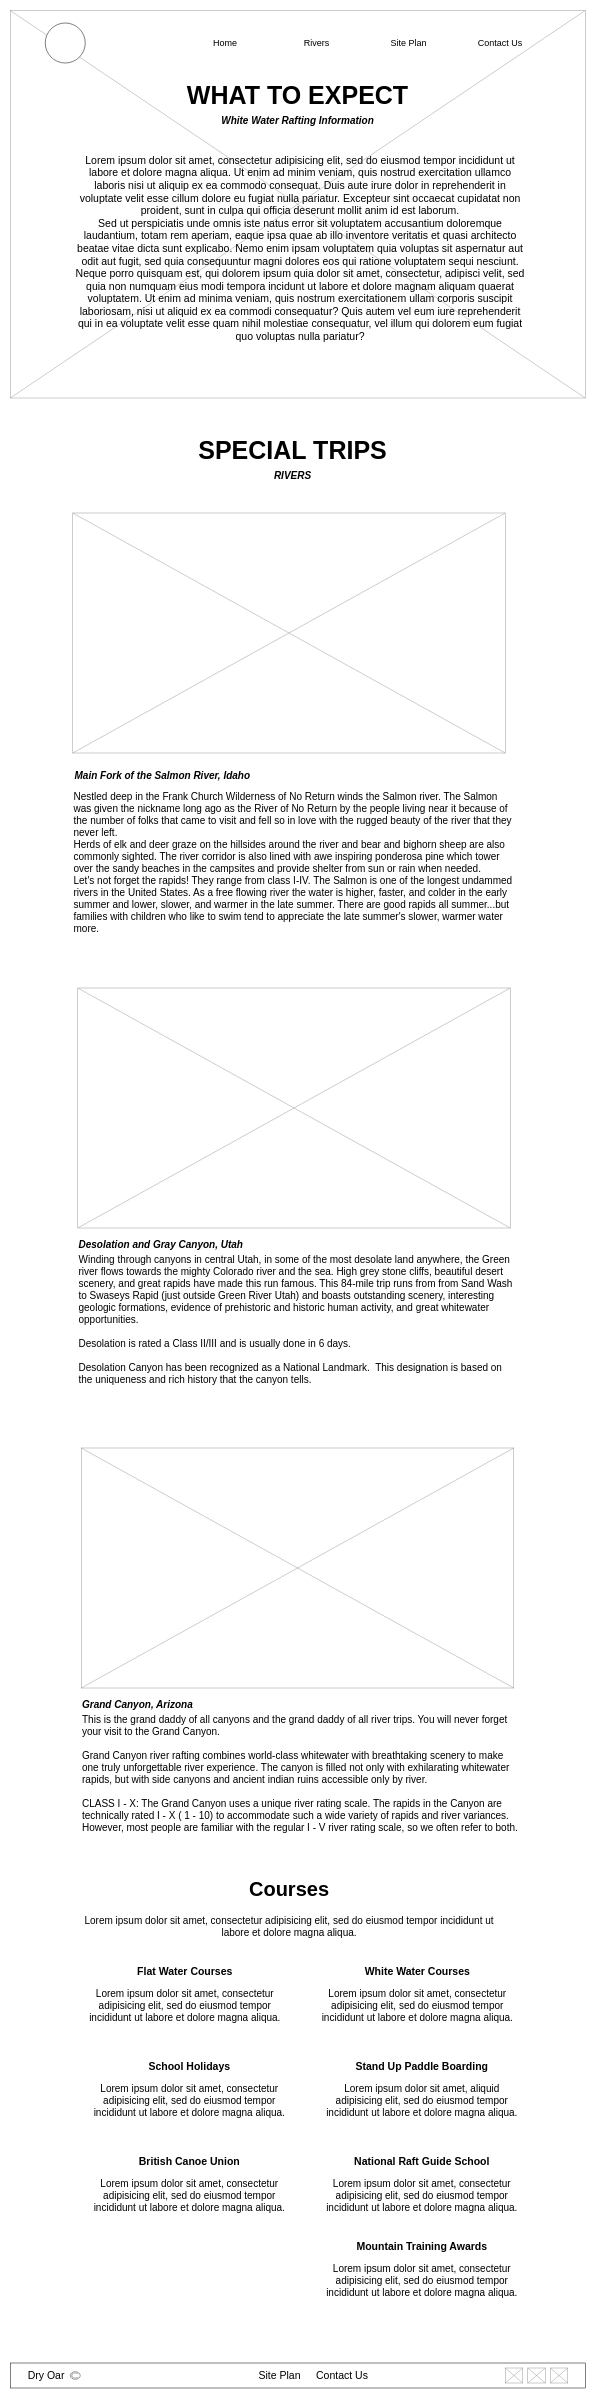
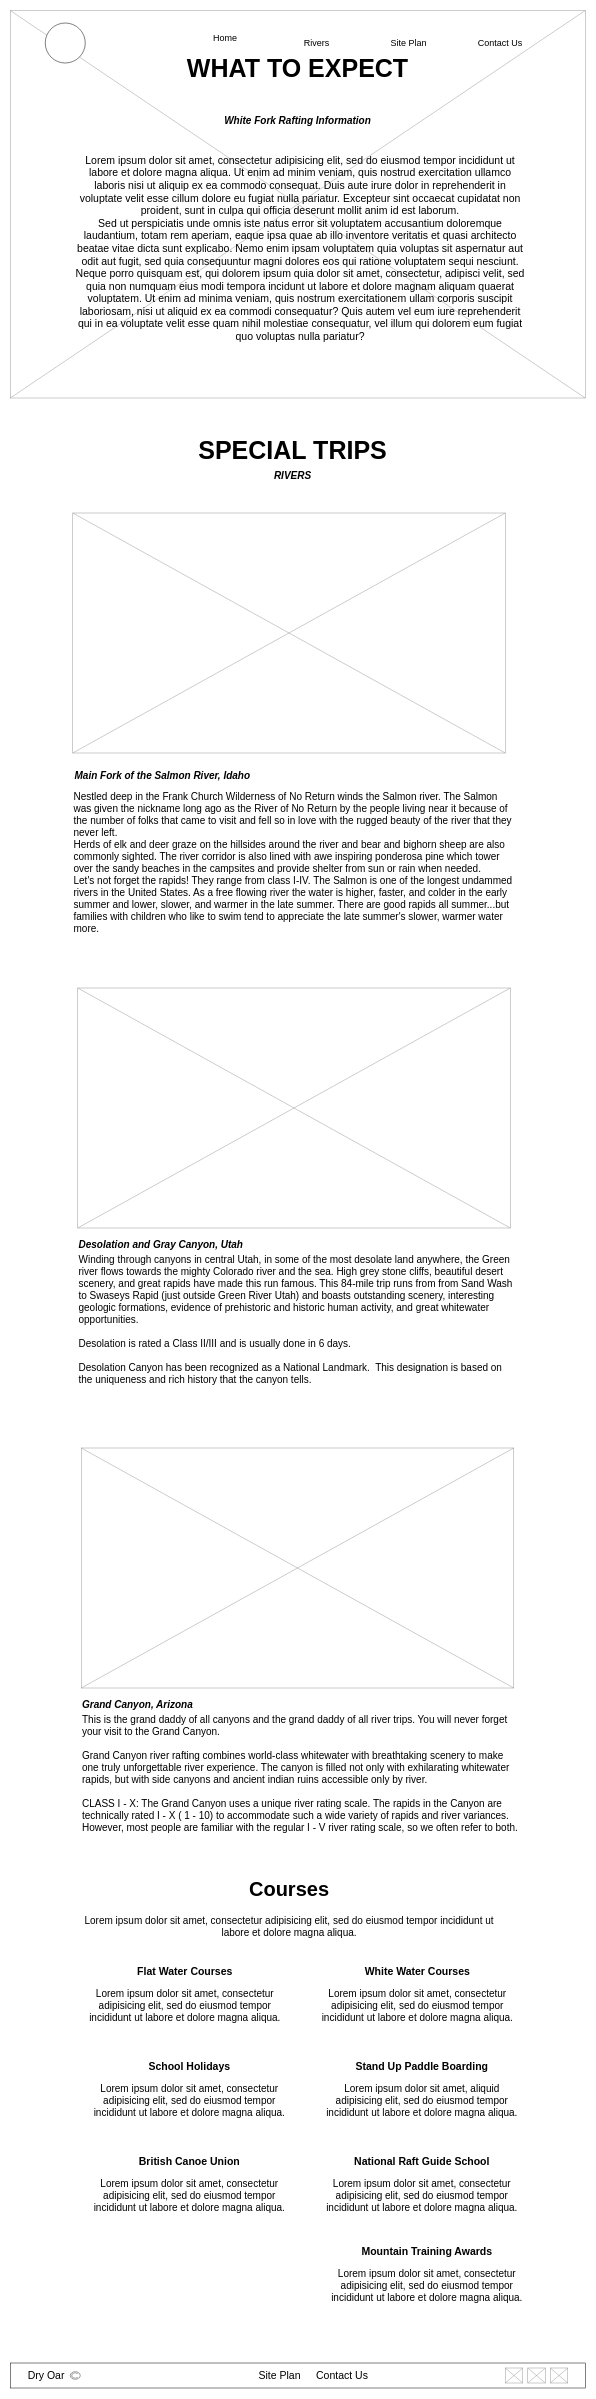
- <mxCell id="4" value="&lt;font style=&quot;font-size: 18px;&quot;&gt;Home&lt;/font&gt;" style="text;html=1;strokeColor=none;fillColor=none;align=center;verticalAlign=middle;whiteSpace=wrap;rounded=0;fontSize=18;" vertex="1" parent="1"><mxGeometry x="420" y="70" width="60" height="30" as="geometry" /></mxCell>
+ <mxCell id="4" value="&lt;font style=&quot;font-size: 18px;&quot;&gt;Home&lt;/font&gt;" style="text;html=1;strokeColor=none;fillColor=none;align=center;verticalAlign=middle;whiteSpace=wrap;rounded=0;fontSize=18;" vertex="1" parent="1"><mxGeometry x="420" y="60" width="60" height="30" as="geometry" /></mxCell>
- <mxCell id="8" value="WHAT TO EXPECT" style="text;html=1;strokeColor=none;fillColor=none;align=center;verticalAlign=middle;whiteSpace=wrap;rounded=0;fontSize=50;fontStyle=1" vertex="1" parent="1"><mxGeometry x="316" y="175" width="558" height="30" as="geometry" /></mxCell>
+ <mxCell id="8" value="WHAT TO EXPECT" style="text;html=1;strokeColor=none;fillColor=none;align=center;verticalAlign=middle;whiteSpace=wrap;rounded=0;fontSize=50;fontStyle=1" vertex="1" parent="1"><mxGeometry x="316" y="120" width="558" height="30" as="geometry" /></mxCell>
- <mxCell id="9" value="White Water Rafting Information" style="text;html=1;strokeColor=none;fillColor=none;align=center;verticalAlign=middle;whiteSpace=wrap;rounded=0;fontSize=20;fontStyle=3" vertex="1" parent="1"><mxGeometry x="405" y="225" width="380" height="30" as="geometry" /></mxCell>
+ <mxCell id="9" value="White Fork Rafting Information" style="text;html=1;strokeColor=none;fillColor=none;align=center;verticalAlign=middle;whiteSpace=wrap;rounded=0;fontSize=20;fontStyle=3" vertex="1" parent="1"><mxGeometry x="405" y="225" width="380" height="30" as="geometry" /></mxCell>
- <mxCell id="24" value="&lt;h1 style=&quot;font-size: 21px;&quot;&gt;Mountain Training Awards&lt;/h1&gt;&lt;p&gt;Lorem ipsum dolor sit amet, consectetur adipisicing elit, sed do eiusmod tempor incididunt ut labore et dolore magna aliqua.&lt;/p&gt;" style="text;html=1;strokeColor=none;fillColor=none;spacing=5;spacingTop=-20;whiteSpace=wrap;overflow=hidden;rounded=0;fontSize=20;align=center;" vertex="1" parent="16"><mxGeometry x="507" y="738" width="397" height="158" as="geometry" /></mxCell>
+ <mxCell id="24" value="&lt;h1 style=&quot;font-size: 21px;&quot;&gt;Mountain Training Awards&lt;/h1&gt;&lt;p&gt;Lorem ipsum dolor sit amet, consectetur adipisicing elit, sed do eiusmod tempor incididunt ut labore et dolore magna aliqua.&lt;/p&gt;" style="text;html=1;strokeColor=none;fillColor=none;spacing=5;spacingTop=-20;whiteSpace=wrap;overflow=hidden;rounded=0;fontSize=20;align=center;" vertex="1" parent="16"><mxGeometry x="517" y="748" width="397" height="158" as="geometry" /></mxCell>
